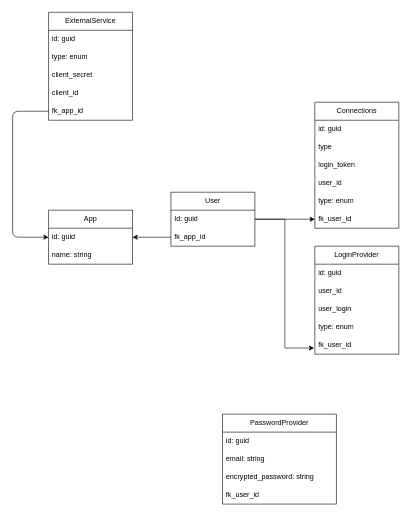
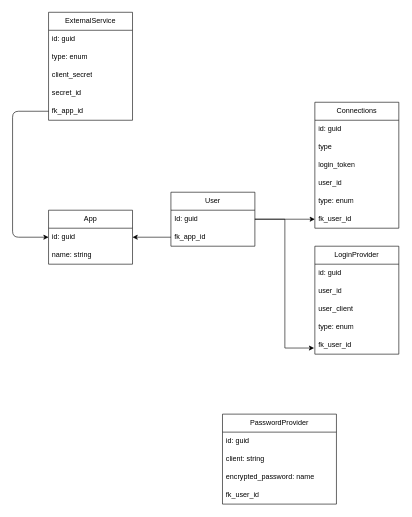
- <mxCell id="27" value="client_id" style="text;strokeColor=none;fillColor=none;align=left;verticalAlign=middle;spacingLeft=4;spacingRight=4;overflow=hidden;points=[[0,0.5],[1,0.5]];portConstraint=eastwest;rotatable=0;whiteSpace=wrap;html=1;" parent="23" vertex="1"><mxGeometry y="120" width="140" height="30" as="geometry" /></mxCell>
+ <mxCell id="27" value="secret_id" style="text;strokeColor=none;fillColor=none;align=left;verticalAlign=middle;spacingLeft=4;spacingRight=4;overflow=hidden;points=[[0,0.5],[1,0.5]];portConstraint=eastwest;rotatable=0;whiteSpace=wrap;html=1;" parent="23" vertex="1"><mxGeometry y="120" width="140" height="30" as="geometry" /></mxCell>
- <mxCell id="15" value="user_login" style="text;strokeColor=none;fillColor=none;align=left;verticalAlign=middle;spacingLeft=4;spacingRight=4;overflow=hidden;points=[[0,0.5],[1,0.5]];portConstraint=eastwest;rotatable=0;whiteSpace=wrap;html=1;" parent="12" vertex="1"><mxGeometry y="90" width="140" height="30" as="geometry" /></mxCell>
+ <mxCell id="15" value="user_client" style="text;strokeColor=none;fillColor=none;align=left;verticalAlign=middle;spacingLeft=4;spacingRight=4;overflow=hidden;points=[[0,0.5],[1,0.5]];portConstraint=eastwest;rotatable=0;whiteSpace=wrap;html=1;" parent="12" vertex="1"><mxGeometry y="90" width="140" height="30" as="geometry" /></mxCell>
- <mxCell id="33" value="email: string" style="text;strokeColor=none;fillColor=none;align=left;verticalAlign=middle;spacingLeft=4;spacingRight=4;overflow=hidden;points=[[0,0.5],[1,0.5]];portConstraint=eastwest;rotatable=0;whiteSpace=wrap;html=1;" vertex="1" parent="31"><mxGeometry y="60" width="190" height="30" as="geometry" /></mxCell>
+ <mxCell id="33" value="client: string" style="text;strokeColor=none;fillColor=none;align=left;verticalAlign=middle;spacingLeft=4;spacingRight=4;overflow=hidden;points=[[0,0.5],[1,0.5]];portConstraint=eastwest;rotatable=0;whiteSpace=wrap;html=1;" vertex="1" parent="31"><mxGeometry y="60" width="190" height="30" as="geometry" /></mxCell>
- <mxCell id="34" value="encrypted_password: string" style="text;strokeColor=none;fillColor=none;align=left;verticalAlign=middle;spacingLeft=4;spacingRight=4;overflow=hidden;points=[[0,0.5],[1,0.5]];portConstraint=eastwest;rotatable=0;whiteSpace=wrap;html=1;" vertex="1" parent="31"><mxGeometry y="90" width="190" height="30" as="geometry" /></mxCell>
+ <mxCell id="34" value="encrypted_password: name" style="text;strokeColor=none;fillColor=none;align=left;verticalAlign=middle;spacingLeft=4;spacingRight=4;overflow=hidden;points=[[0,0.5],[1,0.5]];portConstraint=eastwest;rotatable=0;whiteSpace=wrap;html=1;" vertex="1" parent="31"><mxGeometry y="90" width="190" height="30" as="geometry" /></mxCell>
